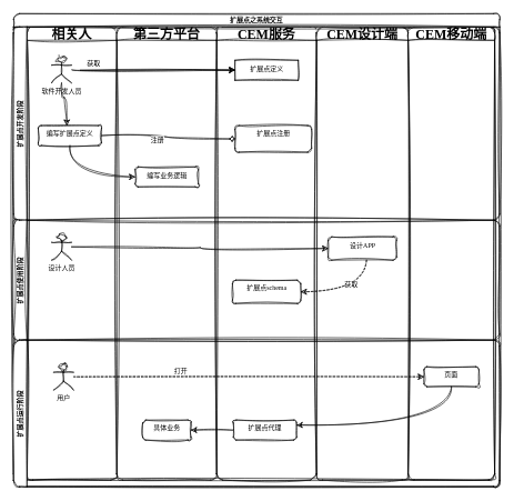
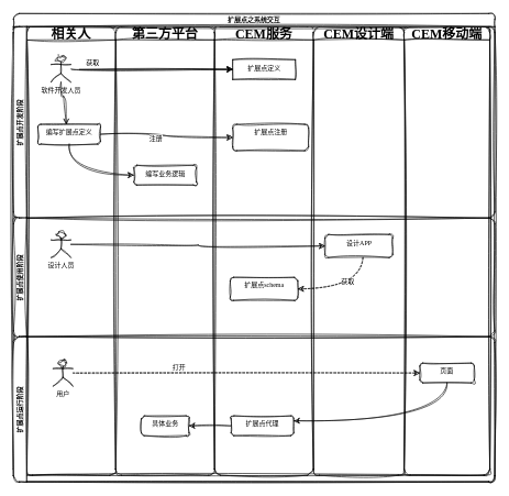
- <mxCell id="7" value="" style="edgeStyle=orthogonalEdgeStyle;curved=1;rounded=1;sketch=1;hachureGap=4;jiggle=2;orthogonalLoop=1;jettySize=auto;html=1;fontFamily=Architects Daughter;fontSource=https%3A%2F%2Ffonts.googleapis.com%2Fcss%3Ffamily%3DArchitects%2BDaughter;fontSize=10;" edge="1" parent="3" source="4" target="5"><mxGeometry relative="1" as="geometry"><mxPoint x="140" y="155" as="sourcePoint" /><Array as="points"><mxPoint x="52" y="106" /><mxPoint x="60" y="106" /></Array></mxGeometry></mxCell>
+ <mxCell id="7" value="" style="edgeStyle=orthogonalEdgeStyle;curved=1;rounded=1;sketch=1;hachureGap=4;jiggle=2;orthogonalLoop=1;jettySize=auto;html=1;fontFamily=Architects Daughter;fontSource=https%3A%2F%2Ffonts.googleapis.com%2Fcss%3Ffamily%3DArchitects%2BDaughter;fontSize=10;endArrow=open;" edge="1" parent="3" source="4" target="5"><mxGeometry relative="1" as="geometry"><mxPoint x="140" y="155" as="sourcePoint" /><Array as="points"><mxPoint x="52" y="106" /><mxPoint x="60" y="106" /></Array></mxGeometry></mxCell>
- <mxCell id="25" value="" style="edgeStyle=orthogonalEdgeStyle;curved=1;rounded=1;sketch=1;hachureGap=4;jiggle=2;orthogonalLoop=1;jettySize=auto;html=1;fontFamily=Architects Daughter;fontSource=https%3A%2F%2Ffonts.googleapis.com%2Fcss%3Ffamily%3DArchitects%2BDaughter;fontSize=10;endArrow=diamond;" edge="1" parent="2" source="5" target="15"><mxGeometry relative="1" as="geometry" /></mxCell>
+ <mxCell id="25" value="" style="edgeStyle=orthogonalEdgeStyle;curved=1;rounded=1;sketch=1;hachureGap=4;jiggle=2;orthogonalLoop=1;jettySize=auto;html=1;fontFamily=Architects Daughter;fontSource=https%3A%2F%2Ffonts.googleapis.com%2Fcss%3Ffamily%3DArchitects%2BDaughter;fontSize=10;" edge="1" parent="2" source="5" target="15"><mxGeometry relative="1" as="geometry" /></mxCell>
